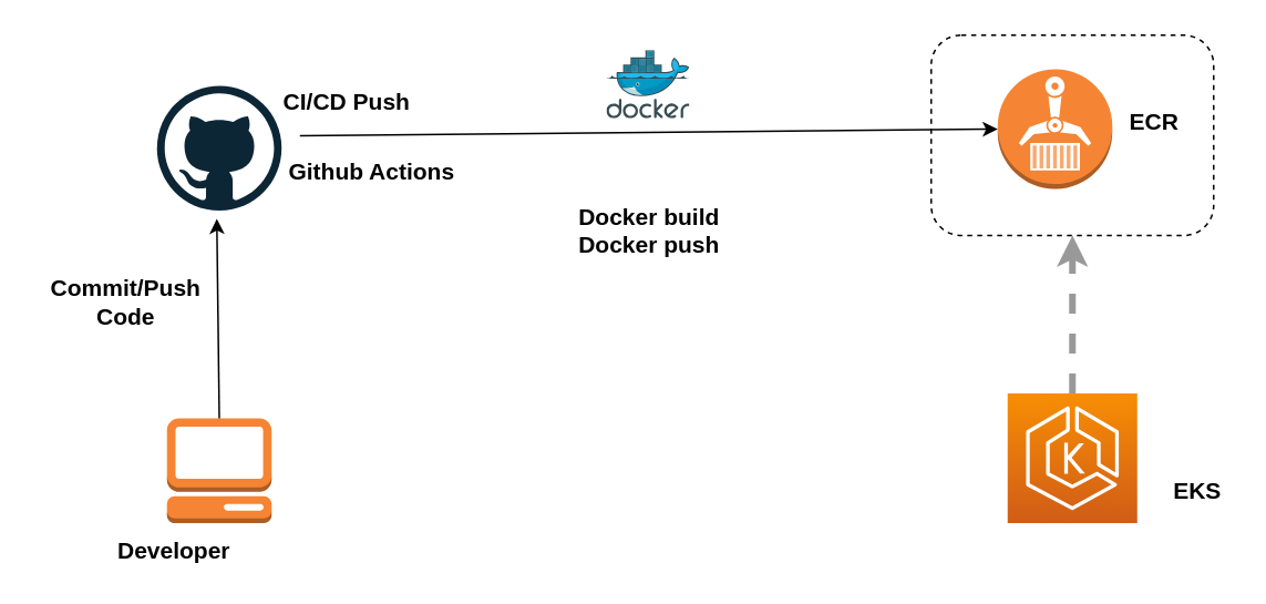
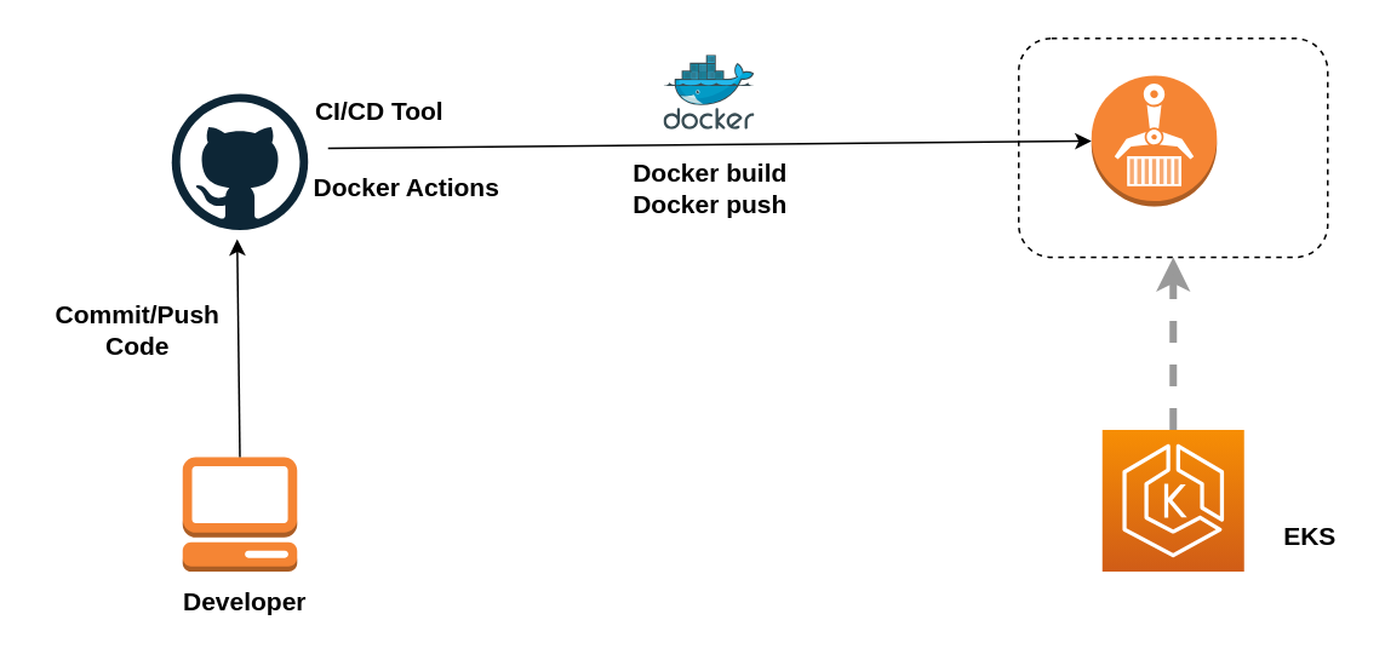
- <mxCell id="12" value="&lt;b&gt;CI/CD Push&lt;/b&gt;" style="text;html=1;resizable=0;autosize=1;align=center;verticalAlign=middle;points=[];fillColor=none;strokeColor=none;rounded=0;fontSize=14;" vertex="1" parent="1"><mxGeometry x="163" y="51" width="90" height="20" as="geometry" /></mxCell>
+ <mxCell id="12" value="&lt;b&gt;CI/CD Tool&lt;/b&gt;" style="text;html=1;resizable=0;autosize=1;align=center;verticalAlign=middle;points=[];fillColor=none;strokeColor=none;rounded=0;fontSize=14;" vertex="1" parent="1"><mxGeometry x="163" y="51" width="90" height="20" as="geometry" /></mxCell>
- <mxCell id="15" value="&lt;b&gt;ECR&lt;/b&gt;" style="text;html=1;resizable=0;autosize=1;align=center;verticalAlign=middle;points=[];fillColor=none;strokeColor=none;rounded=0;fontSize=14;" vertex="1" parent="1"><mxGeometry x="669" y="63" width="50" height="20" as="geometry" /></mxCell>
- <mxCell id="13" value="&lt;b&gt;Github Actions&lt;/b&gt;" style="text;html=1;resizable=0;autosize=1;align=center;verticalAlign=middle;points=[];fillColor=none;strokeColor=none;rounded=0;fontSize=14;" vertex="1" parent="1"><mxGeometry x="163" y="93" width="120" height="20" as="geometry" /></mxCell>
+ <mxCell id="13" value="&lt;b&gt;Docker Actions&lt;/b&gt;" style="text;html=1;resizable=0;autosize=1;align=center;verticalAlign=middle;points=[];fillColor=none;strokeColor=none;rounded=0;fontSize=14;" vertex="1" parent="1"><mxGeometry x="163" y="93" width="120" height="20" as="geometry" /></mxCell>
- <mxCell id="14" value="&lt;b&gt;Docker build&lt;br&gt;Docker push&lt;/b&gt;" style="text;html=1;resizable=0;autosize=1;align=center;verticalAlign=middle;points=[];fillColor=none;strokeColor=none;rounded=0;fontSize=14;" vertex="1" parent="1"><mxGeometry x="340" y="118" width="100" height="40" as="geometry" /></mxCell>
+ <mxCell id="14" value="&lt;b&gt;Docker build&lt;br&gt;Docker push&lt;/b&gt;" style="text;html=1;resizable=0;autosize=1;align=center;verticalAlign=middle;points=[];fillColor=none;strokeColor=none;rounded=0;fontSize=14;" vertex="1" parent="1"><mxGeometry x="340" y="83" width="100" height="40" as="geometry" /></mxCell>
- <mxCell id="11" value="&lt;b&gt;Developer&lt;/b&gt;" style="text;html=1;resizable=0;autosize=1;align=center;verticalAlign=middle;points=[];fillColor=none;strokeColor=none;rounded=0;fontSize=14;" vertex="1" parent="1"><mxGeometry x="64" y="321" width="80" height="20" as="geometry" /></mxCell>
+ <mxCell id="11" value="&lt;b&gt;Developer&lt;/b&gt;" style="text;html=1;resizable=0;autosize=1;align=center;verticalAlign=middle;points=[];fillColor=none;strokeColor=none;rounded=0;fontSize=14;" vertex="1" parent="1"><mxGeometry x="94" y="321" width="80" height="20" as="geometry" /></mxCell>
